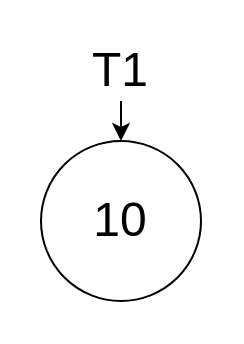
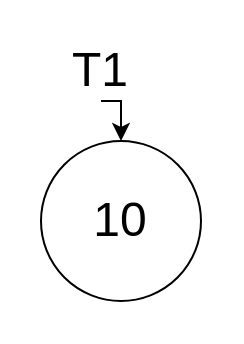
- <mxCell id="4" value="T1" style="text;html=1;strokeColor=none;fillColor=none;align=center;verticalAlign=middle;whiteSpace=wrap;rounded=0;fontSize=24;" vertex="1" parent="1"><mxGeometry x="30" y="20" width="60" height="30" as="geometry" /></mxCell>
+ <mxCell id="4" value="T1" style="text;html=1;strokeColor=none;fillColor=none;align=center;verticalAlign=middle;whiteSpace=wrap;rounded=0;fontSize=24;" vertex="1" parent="1"><mxGeometry x="20" y="20" width="60" height="30" as="geometry" /></mxCell>
